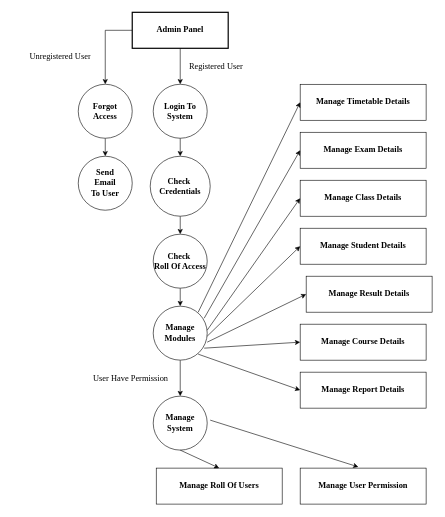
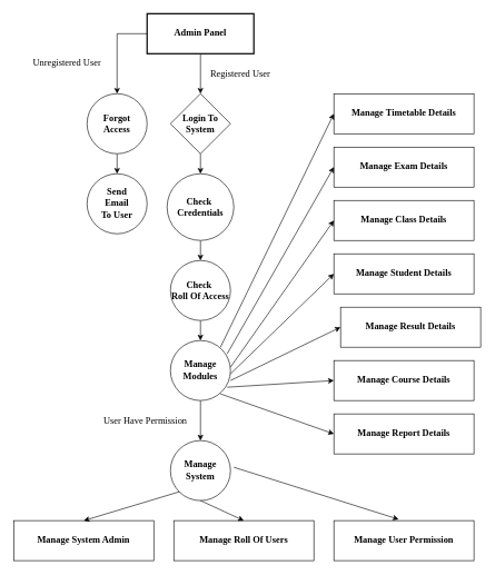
- <mxCell id="9" value="&lt;b&gt;Login To System&lt;/b&gt;" style="ellipse;whiteSpace=wrap;html=1;aspect=fixed;fontFamily=Tahoma;fontSize=14;" vertex="1" parent="1"><mxGeometry x="255" y="140" width="90" height="90" as="geometry" /></mxCell>
+ <mxCell id="9" value="&lt;b&gt;Login To System&lt;/b&gt;" style="rhombus;whiteSpace=wrap;html=1;aspect=fixed;fontFamily=Tahoma;fontSize=14;" vertex="1" parent="1"><mxGeometry x="255" y="140" width="90" height="90" as="geometry" /></mxCell>
+ <mxCell id="36" value="" style="endArrow=classic;html=1;rounded=0;fontFamily=Tahoma;fontSize=14;entryX=0.5;entryY=0;entryDx=0;entryDy=0;exitX=0;exitY=1;exitDx=0;exitDy=0;" edge="1" parent="1" source="23" target="26"><mxGeometry width="50" height="50" relative="1" as="geometry"><mxPoint x="185" y="690" as="sourcePoint" /><mxPoint x="250" y="720" as="targetPoint" /></mxGeometry></mxCell>
+ <mxCell id="26" value="&lt;b&gt;Manage System Admin&lt;/b&gt;" style="rounded=0;whiteSpace=wrap;html=1;fontFamily=Tahoma;fontSize=14;" vertex="1" parent="1"><mxGeometry x="20" y="780" width="210" height="60" as="geometry" /></mxCell>
